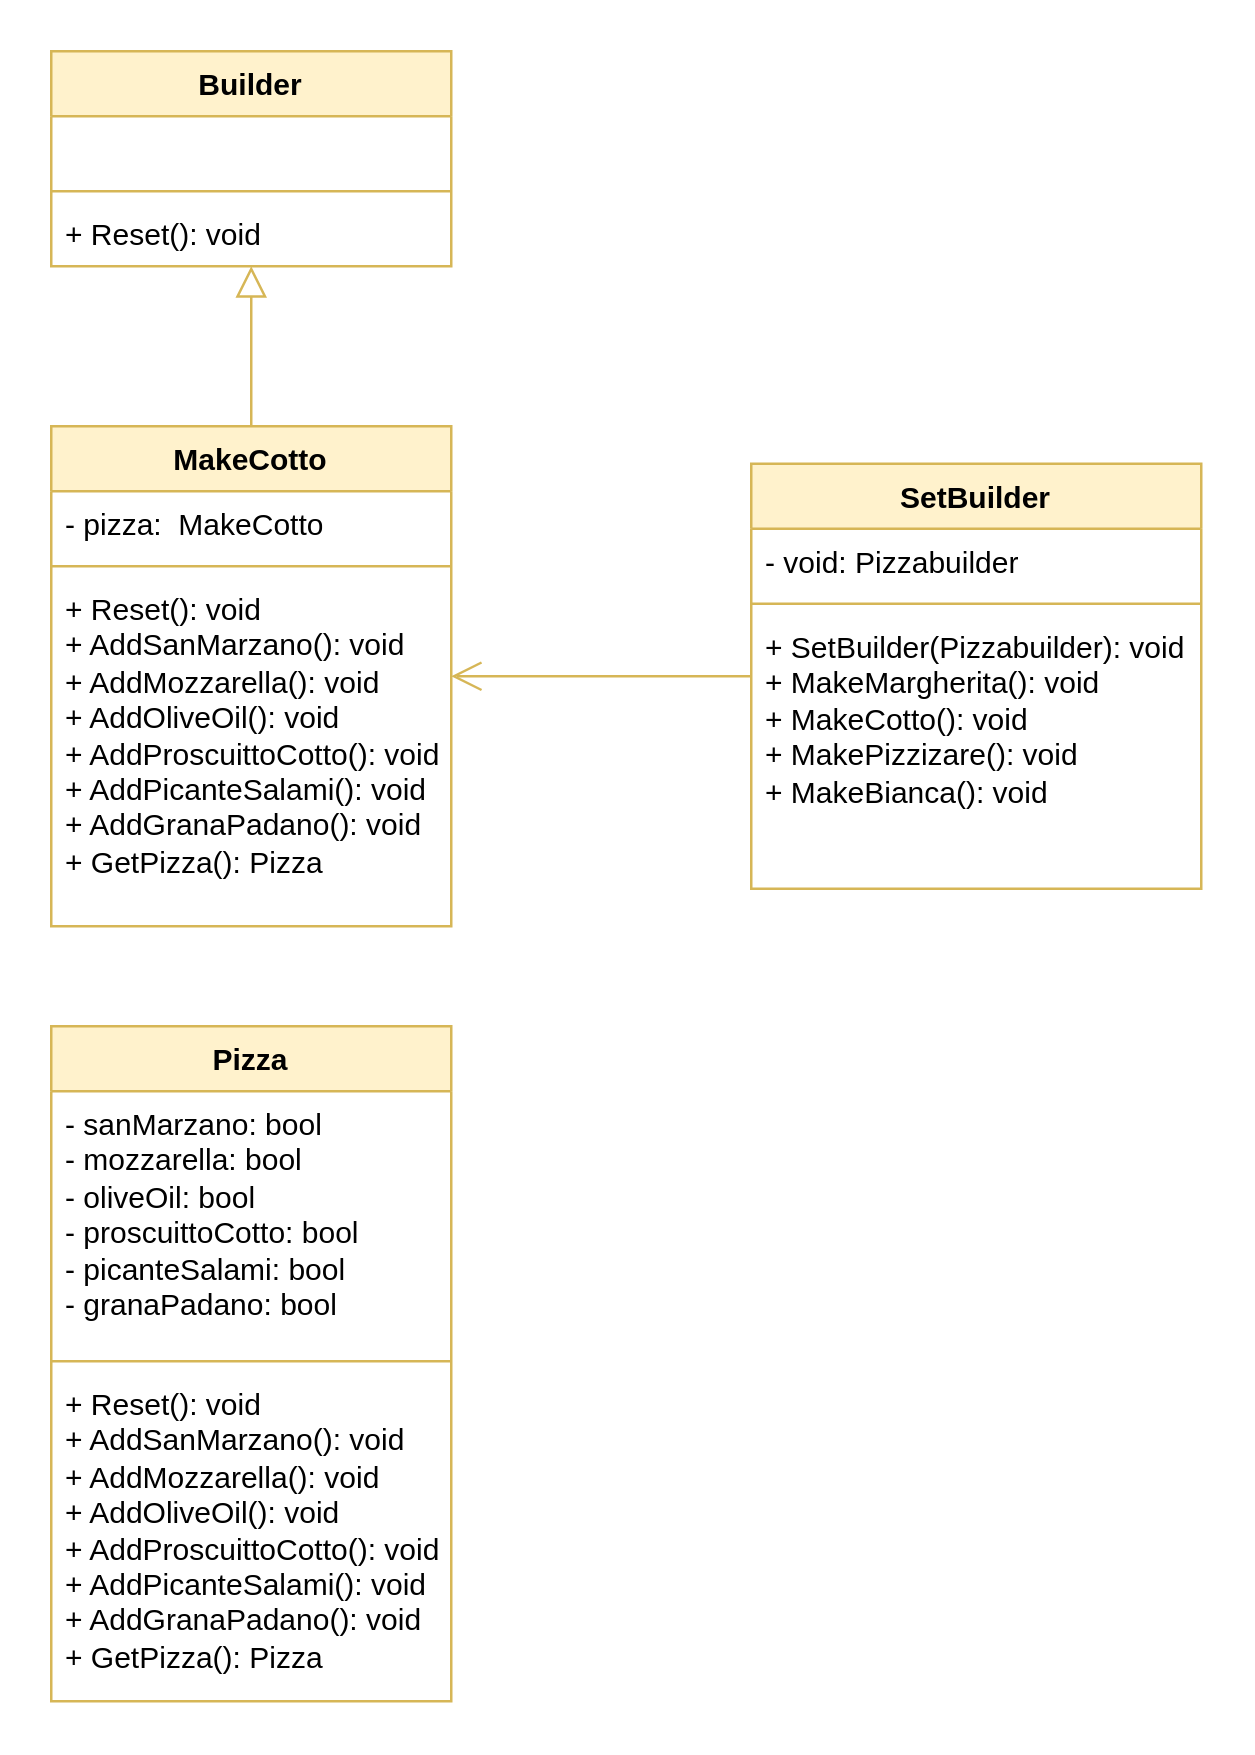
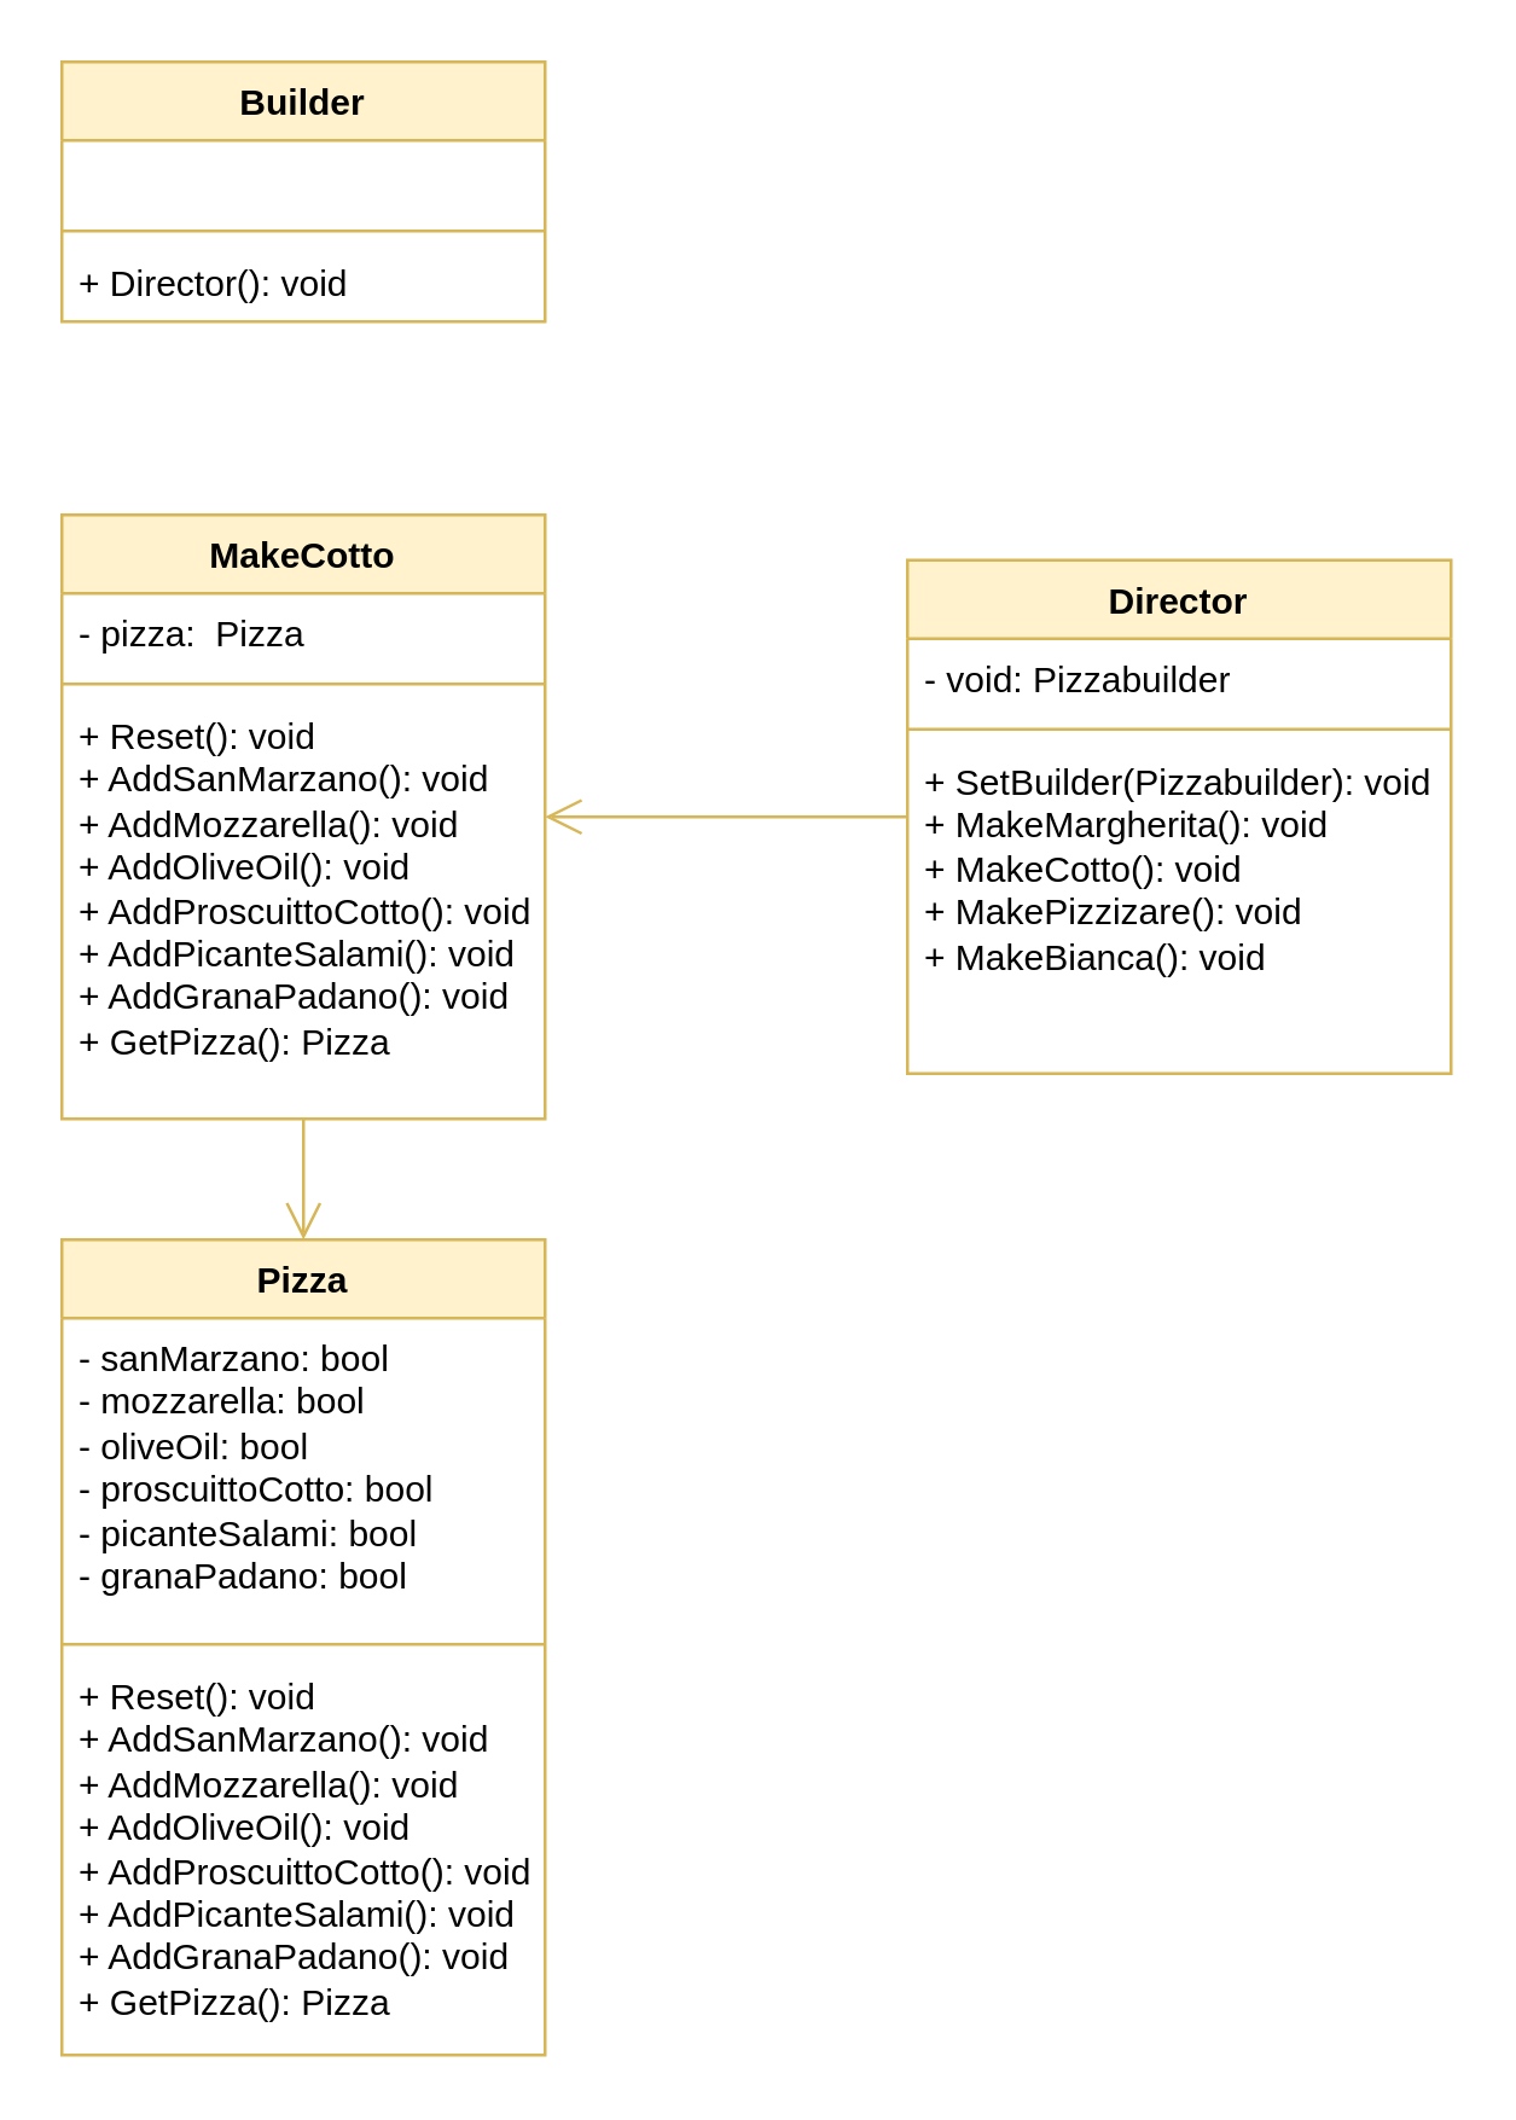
- <mxCell id="5" value="+ Reset(): void" style="text;strokeColor=none;fillColor=none;align=left;verticalAlign=top;spacingLeft=4;spacingRight=4;overflow=hidden;rotatable=0;points=[[0,0.5],[1,0.5]];portConstraint=eastwest;whiteSpace=wrap;html=1;" vertex="1" parent="2"><mxGeometry y="60" width="160" height="26" as="geometry" /></mxCell>
+ <mxCell id="5" value="+ Director(): void" style="text;strokeColor=none;fillColor=none;align=left;verticalAlign=top;spacingLeft=4;spacingRight=4;overflow=hidden;rotatable=0;points=[[0,0.5],[1,0.5]];portConstraint=eastwest;whiteSpace=wrap;html=1;" vertex="1" parent="2"><mxGeometry y="60" width="160" height="26" as="geometry" /></mxCell>
- <mxCell id="6" style="edgeStyle=orthogonalEdgeStyle;rounded=0;orthogonalLoop=1;jettySize=auto;html=1;endSize=10;fillColor=#fff2cc;strokeColor=#d6b656;endArrow=block;endFill=0;" edge="1" parent="1" source="7" target="2"><mxGeometry relative="1" as="geometry" /></mxCell>
- <mxCell id="16" value="SetBuilder" style="swimlane;fontStyle=1;align=center;verticalAlign=top;childLayout=stackLayout;horizontal=1;startSize=26;horizontalStack=0;resizeParent=1;resizeParentMax=0;resizeLast=0;collapsible=1;marginBottom=0;whiteSpace=wrap;html=1;fillColor=#fff2cc;strokeColor=#d6b656;" vertex="1" parent="1"><mxGeometry x="300" y="185" width="180" height="170" as="geometry" /></mxCell>
+ <mxCell id="16" value="Director" style="swimlane;fontStyle=1;align=center;verticalAlign=top;childLayout=stackLayout;horizontal=1;startSize=26;horizontalStack=0;resizeParent=1;resizeParentMax=0;resizeLast=0;collapsible=1;marginBottom=0;whiteSpace=wrap;html=1;fillColor=#fff2cc;strokeColor=#d6b656;" vertex="1" parent="1"><mxGeometry x="300" y="185" width="180" height="170" as="geometry" /></mxCell>
- <mxCell id="8" value="- pizza:&amp;nbsp; MakeCotto" style="text;strokeColor=none;fillColor=none;align=left;verticalAlign=top;spacingLeft=4;spacingRight=4;overflow=hidden;rotatable=0;points=[[0,0.5],[1,0.5]];portConstraint=eastwest;whiteSpace=wrap;html=1;" vertex="1" parent="7"><mxGeometry y="26" width="160" height="26" as="geometry" /></mxCell>
+ <mxCell id="8" value="- pizza:&amp;nbsp; Pizza" style="text;strokeColor=none;fillColor=none;align=left;verticalAlign=top;spacingLeft=4;spacingRight=4;overflow=hidden;rotatable=0;points=[[0,0.5],[1,0.5]];portConstraint=eastwest;whiteSpace=wrap;html=1;" vertex="1" parent="7"><mxGeometry y="26" width="160" height="26" as="geometry" /></mxCell>
+ <mxCell id="20" style="edgeStyle=orthogonalEdgeStyle;rounded=0;orthogonalLoop=1;jettySize=auto;html=1;endArrow=open;endFill=0;fillColor=#fff2cc;strokeColor=#d6b656;endSize=10;entryX=0.5;entryY=0;entryDx=0;entryDy=0;" edge="1" parent="1" source="7" target="11"><mxGeometry relative="1" as="geometry"><mxPoint x="310" y="280" as="sourcePoint" /><mxPoint x="190" y="280" as="targetPoint" /></mxGeometry></mxCell>
